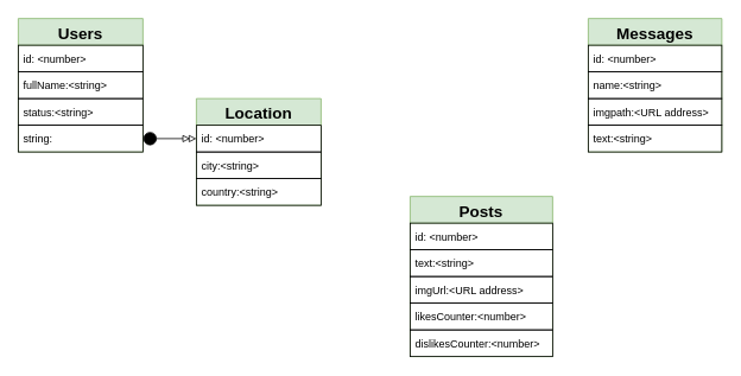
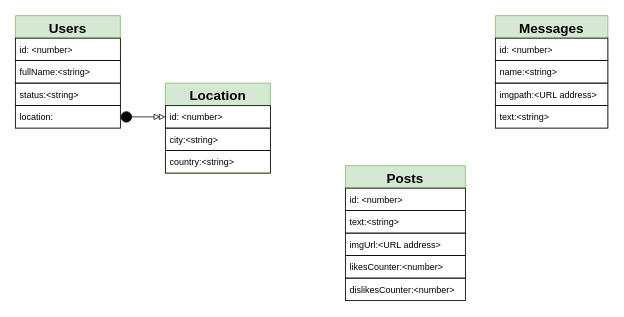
- <mxCell id="6" value="string:" style="text;strokeColor=default;fillColor=none;align=left;verticalAlign=middle;spacingLeft=4;spacingRight=4;overflow=hidden;points=[[0,0.5],[1,0.5]];portConstraint=eastwest;rotatable=0;" parent="2" vertex="1"><mxGeometry y="120" width="140" height="30" as="geometry" /></mxCell>
+ <mxCell id="6" value="location:" style="text;strokeColor=default;fillColor=none;align=left;verticalAlign=middle;spacingLeft=4;spacingRight=4;overflow=hidden;points=[[0,0.5],[1,0.5]];portConstraint=eastwest;rotatable=0;" parent="2" vertex="1"><mxGeometry y="120" width="140" height="30" as="geometry" /></mxCell>
